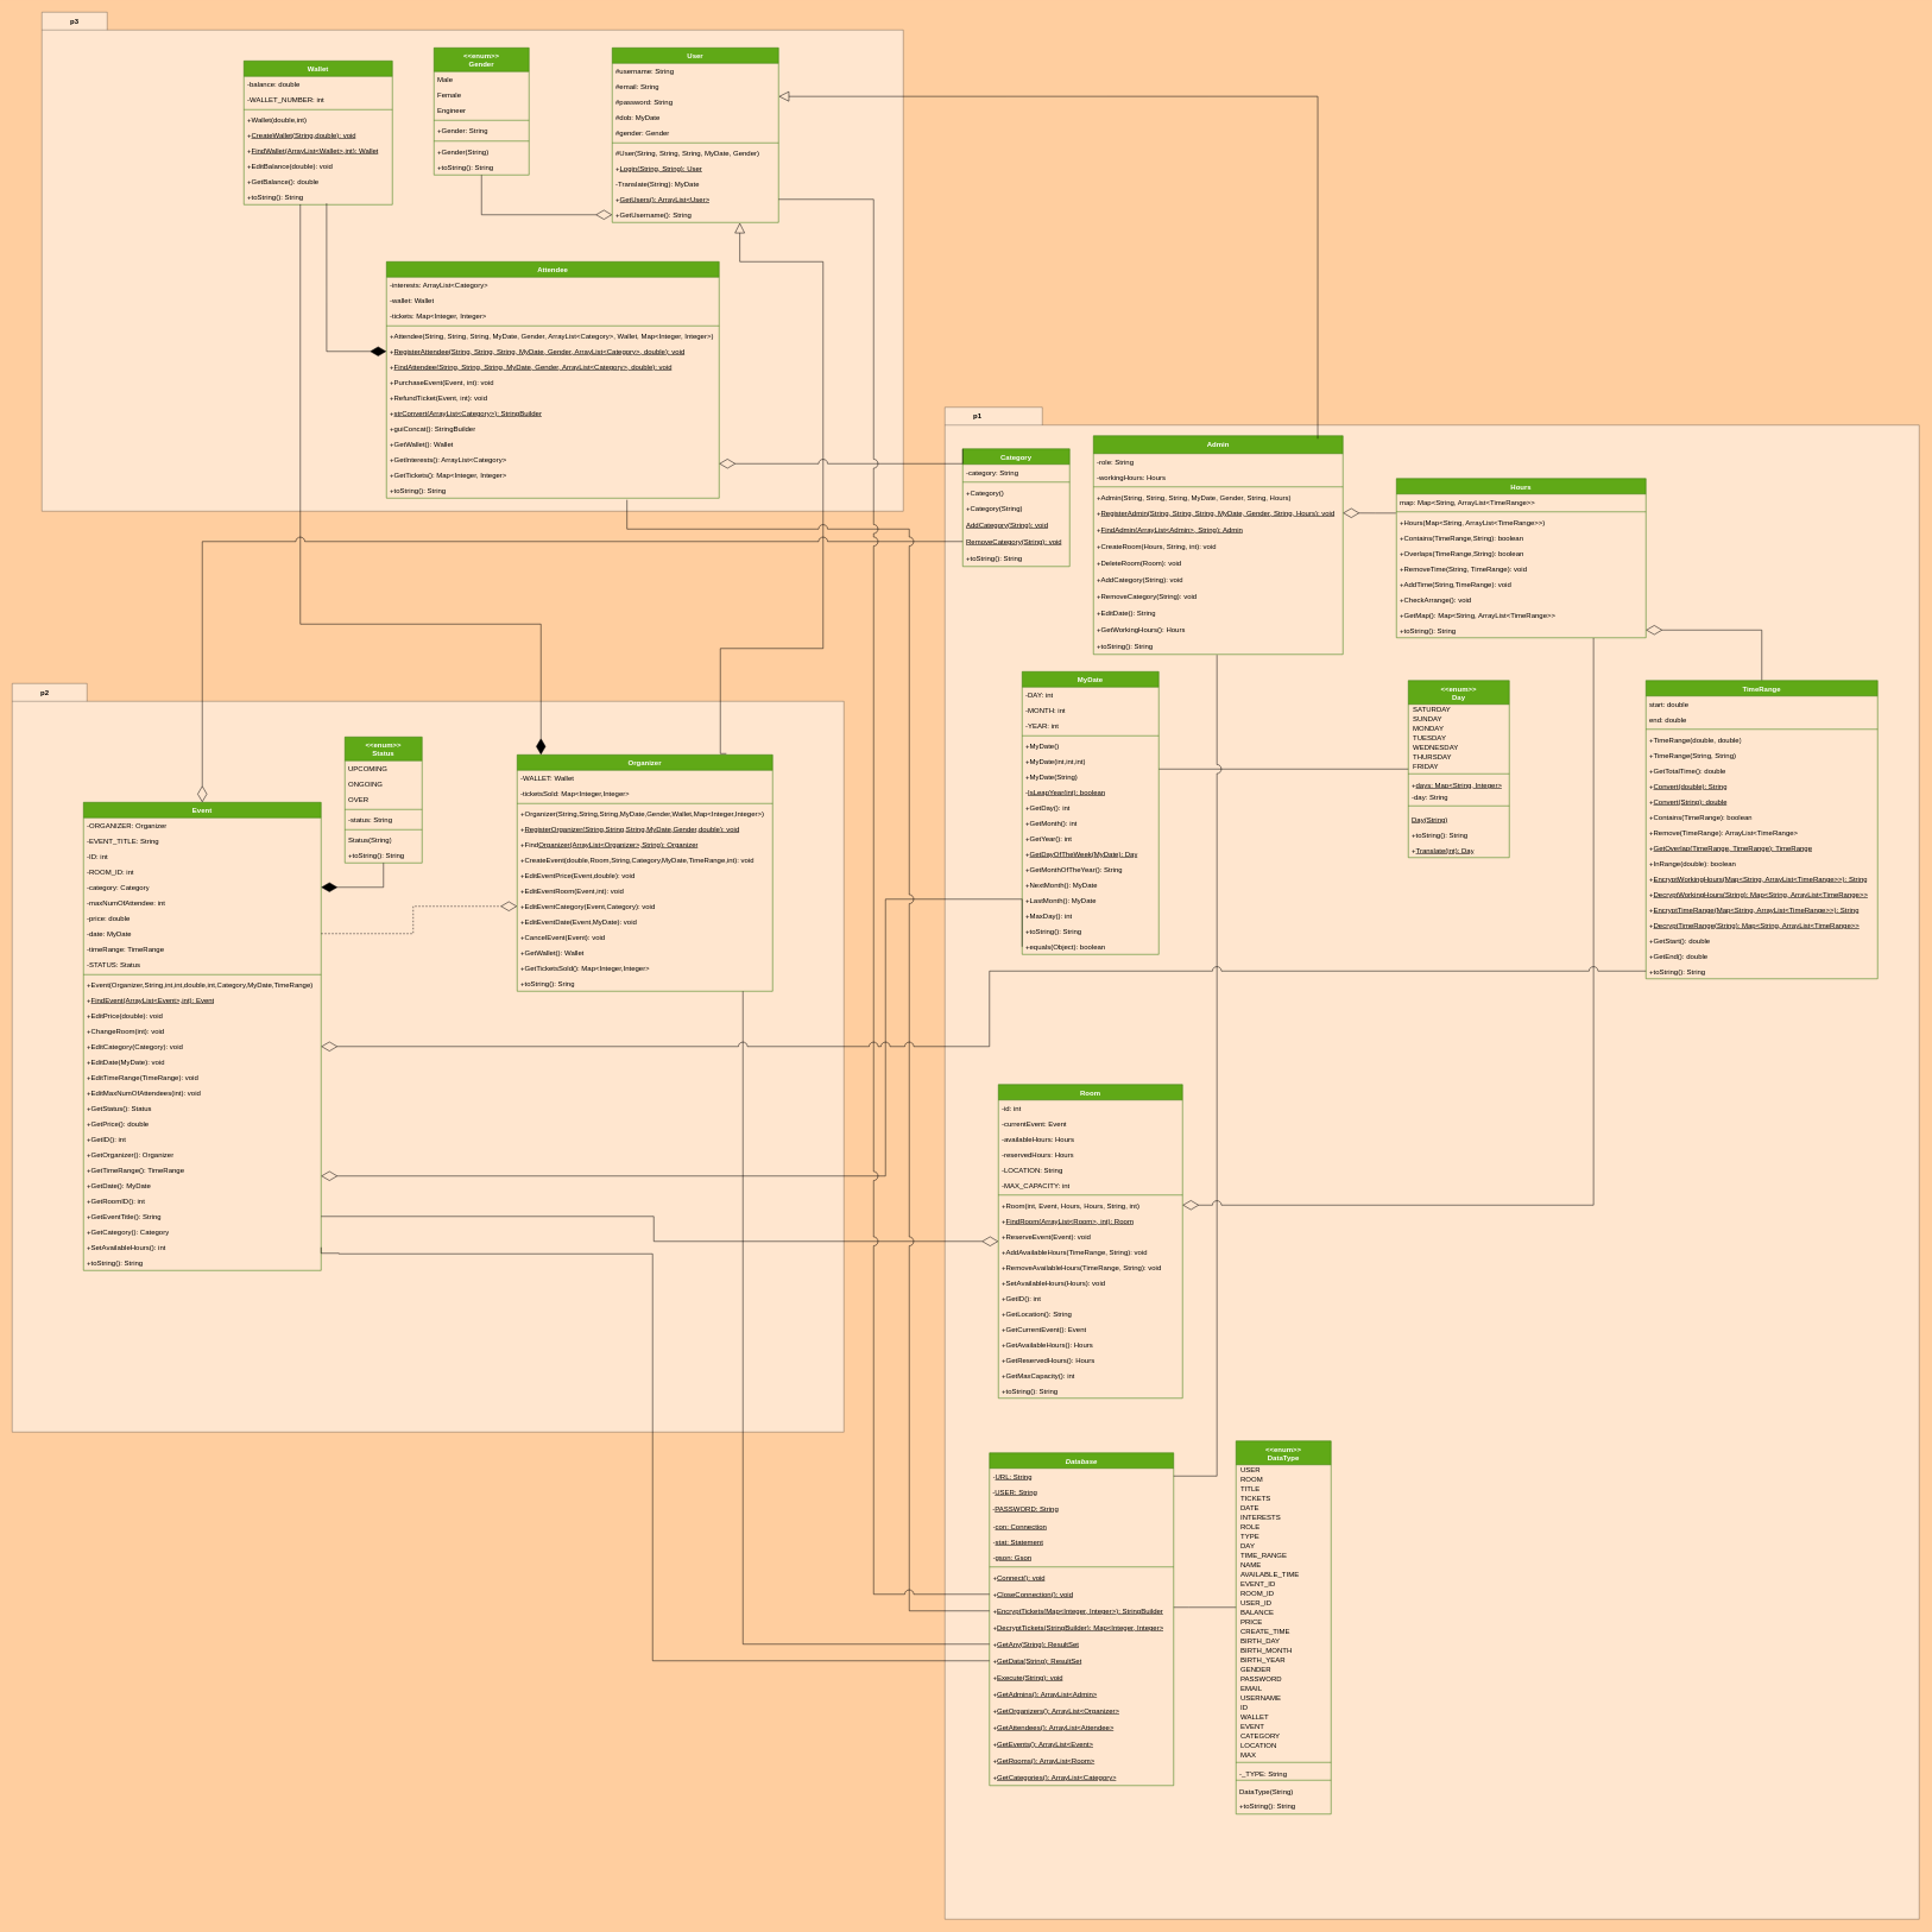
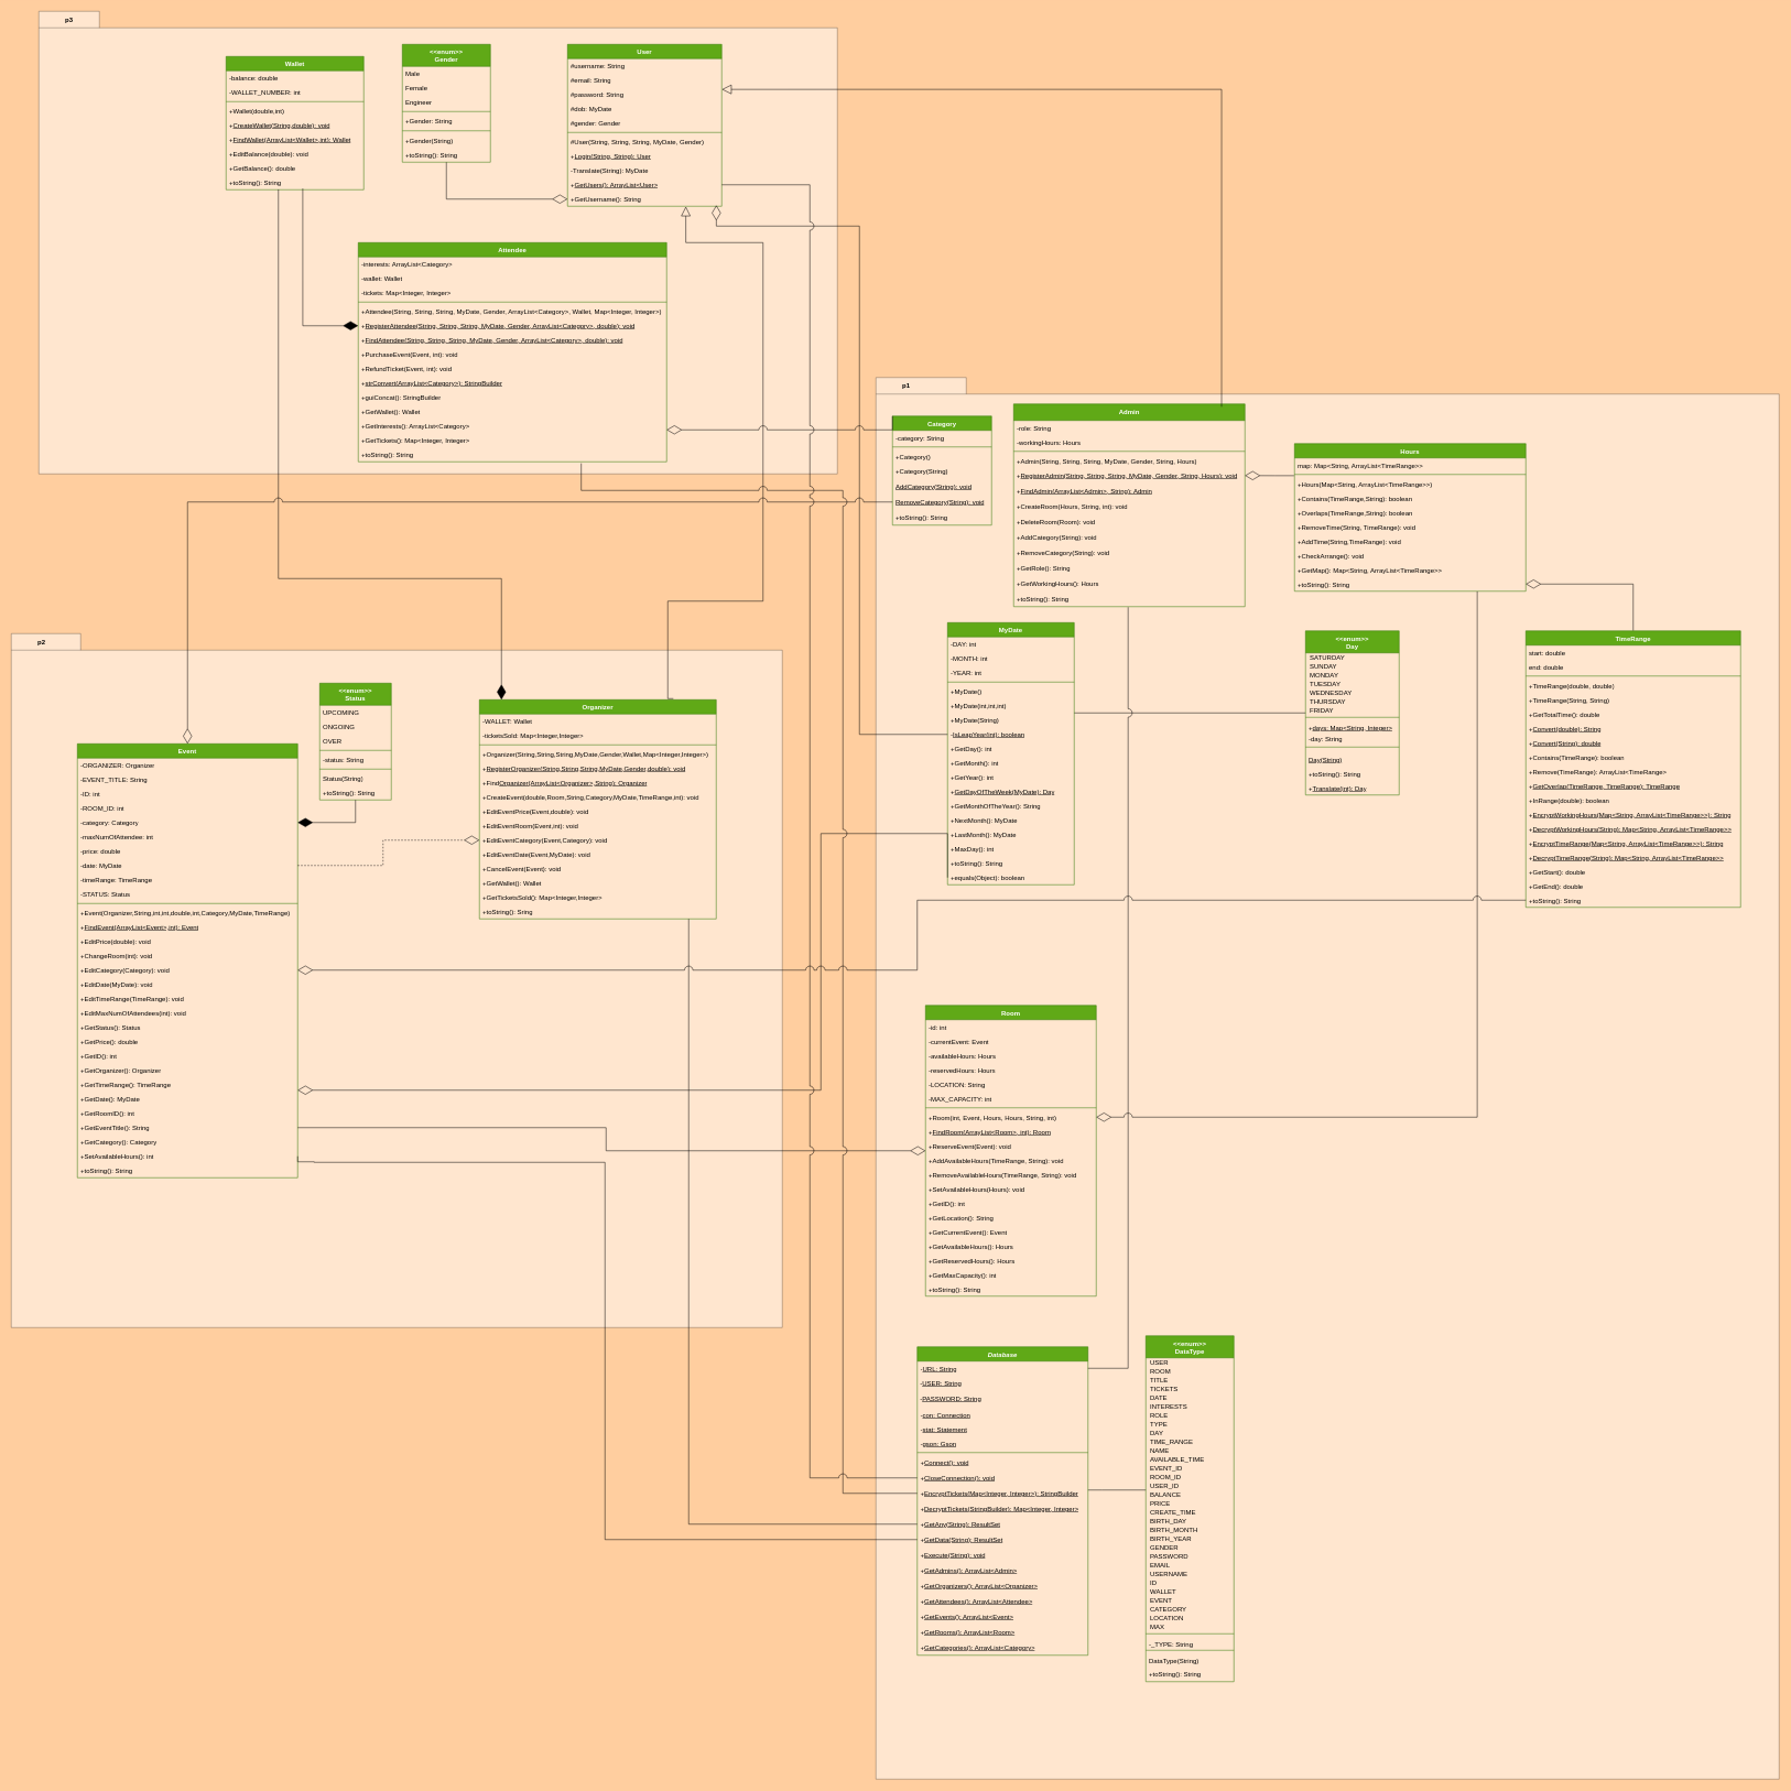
+ <mxCell id="286" style="edgeStyle=orthogonalEdgeStyle;rounded=0;orthogonalLoop=1;jettySize=auto;html=1;endSize=25;endArrow=diamondThin;endFill=0;entryX=0.965;entryY=0.93;entryDx=0;entryDy=0;entryPerimeter=0;fontColor=#000000;exitX=0;exitY=0.5;exitDx=0;exitDy=0;" parent="1" source="107" target="34" edge="1"><mxGeometry relative="1" as="geometry"><mxPoint x="1440" y="168" as="targetPoint" /><mxPoint x="1726" y="1361" as="sourcePoint" /><Array as="points"><mxPoint x="1560" y="1333" /><mxPoint x="1560" y="410" /><mxPoint x="1300" y="410" /></Array></mxGeometry></mxCell>
- <mxCell id="161" value="+EditDate(): String" style="text;strokeColor=none;fillColor=none;align=left;verticalAlign=top;spacingLeft=4;spacingRight=4;overflow=hidden;rotatable=0;points=[[0,0.5],[1,0.5]];portConstraint=eastwest;whiteSpace=wrap;html=1;fontColor=#000000;" vertex="1" parent="150"><mxGeometry y="284" width="420" height="28" as="geometry" /></mxCell>
+ <mxCell id="161" value="+GetRole(): String" style="text;strokeColor=none;fillColor=none;align=left;verticalAlign=top;spacingLeft=4;spacingRight=4;overflow=hidden;rotatable=0;points=[[0,0.5],[1,0.5]];portConstraint=eastwest;whiteSpace=wrap;html=1;fontColor=#000000;" vertex="1" parent="150"><mxGeometry y="284" width="420" height="28" as="geometry" /></mxCell>
